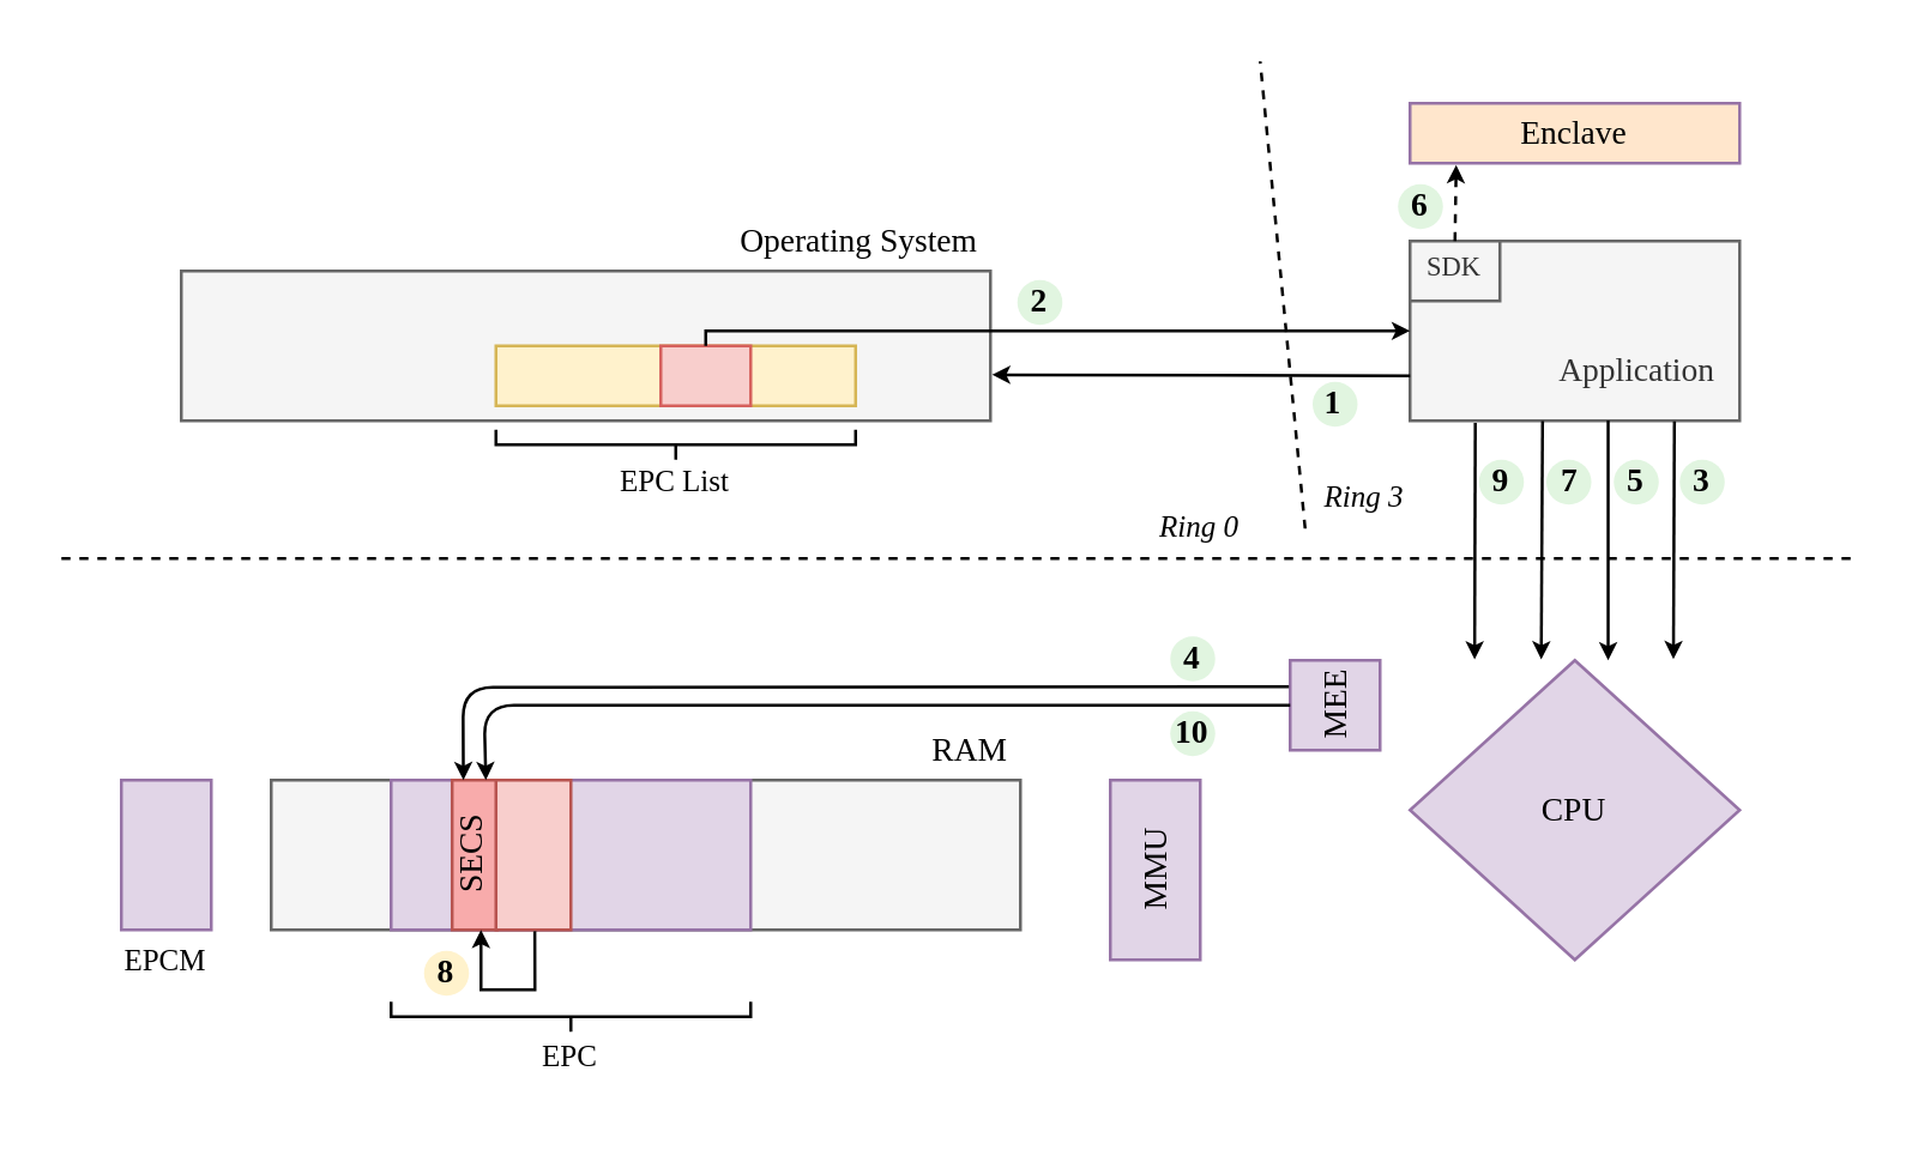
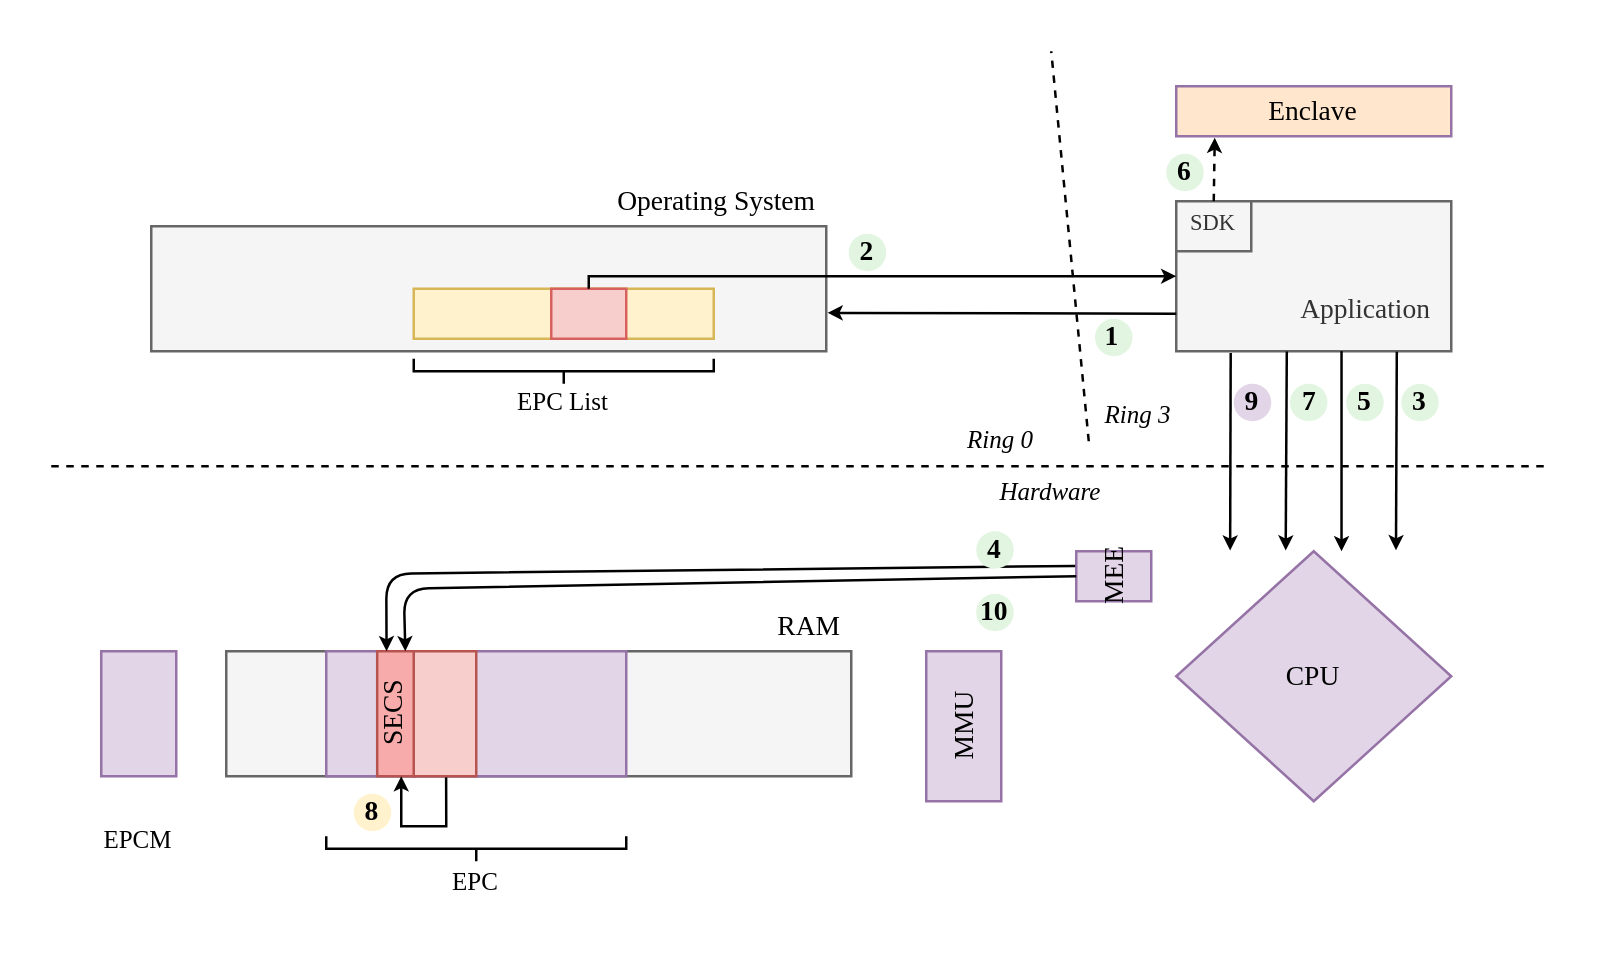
- <mxCell id="43" value="9" style="ellipse;whiteSpace=wrap;html=1;aspect=fixed;strokeColor=none;strokeWidth=1;fillColor=#E1F5E0;fontFamily=Linux Libertine O;fontSize=11;align=center;spacingBottom=2;fontStyle=1;spacingRight=0;" vertex="1" parent="1"><mxGeometry x="493" y="153" width="15" height="15" as="geometry" /></mxCell>
+ <mxCell id="43" value="9" style="ellipse;whiteSpace=wrap;html=1;aspect=fixed;strokeColor=none;strokeWidth=1;fillColor=#e1d5e7;fontFamily=Linux Libertine O;fontSize=11;align=center;spacingBottom=2;fontStyle=1;spacingRight=0;" vertex="1" parent="1"><mxGeometry x="493" y="153" width="15" height="15" as="geometry" /></mxCell>
+ <mxCell id="20" value="Hardware" style="text;html=1;strokeColor=none;fillColor=none;align=center;verticalAlign=middle;whiteSpace=wrap;rounded=0;fontFamily=Linux Libertine O;fontSize=10;fontStyle=2" vertex="1" parent="1"><mxGeometry x="390" y="186" width="60" height="20" as="geometry" /></mxCell>
- <mxCell id="11" value="MEE" style="rounded=0;whiteSpace=wrap;html=1;fontFamily=Linux Libertine O;fontSize=11;fillColor=#e1d5e7;strokeColor=#9673a6;horizontal=0;" vertex="1" parent="1"><mxGeometry x="430" y="220" width="30" height="30" as="geometry" /></mxCell>
+ <mxCell id="11" value="MEE" style="rounded=0;whiteSpace=wrap;html=1;fontFamily=Linux Libertine O;fontSize=11;fillColor=#e1d5e7;strokeColor=#9673a6;horizontal=0;" vertex="1" parent="1"><mxGeometry x="430" y="220" width="30" height="20" as="geometry" /></mxCell>
- <mxCell id="25" value="EPCM" style="text;html=1;strokeColor=none;fillColor=none;align=center;verticalAlign=middle;whiteSpace=wrap;rounded=0;fontFamily=Linux Libertine O;fontSize=10;" vertex="1" parent="1"><mxGeometry x="35" y="310" width="40" height="20" as="geometry" /></mxCell>
+ <mxCell id="25" value="EPCM" style="text;html=1;strokeColor=none;fillColor=none;align=center;verticalAlign=middle;whiteSpace=wrap;rounded=0;fontFamily=Linux Libertine O;fontSize=10;" vertex="1" parent="1"><mxGeometry x="35" y="325" width="40" height="20" as="geometry" /></mxCell>
